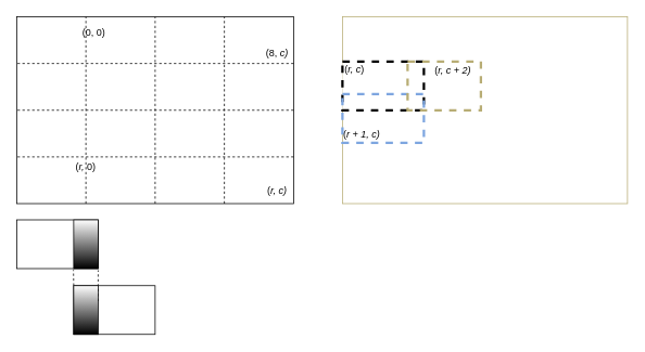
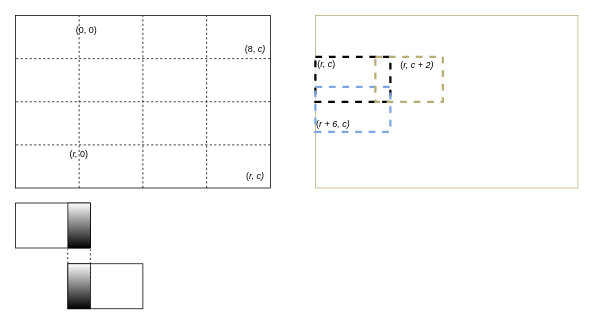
- <mxCell id="25" value="(&lt;i&gt;r&amp;nbsp;+ 1, c)&lt;/i&gt;" style="text;html=1;align=center;verticalAlign=middle;whiteSpace=wrap;rounded=0;" parent="1" vertex="1"><mxGeometry x="414" y="150" width="60" height="30" as="geometry" /></mxCell>
+ <mxCell id="25" value="(&lt;i&gt;r&amp;nbsp;+ 6, c)&lt;/i&gt;" style="text;html=1;align=center;verticalAlign=middle;whiteSpace=wrap;rounded=0;" parent="1" vertex="1"><mxGeometry x="414" y="150" width="60" height="30" as="geometry" /></mxCell>
